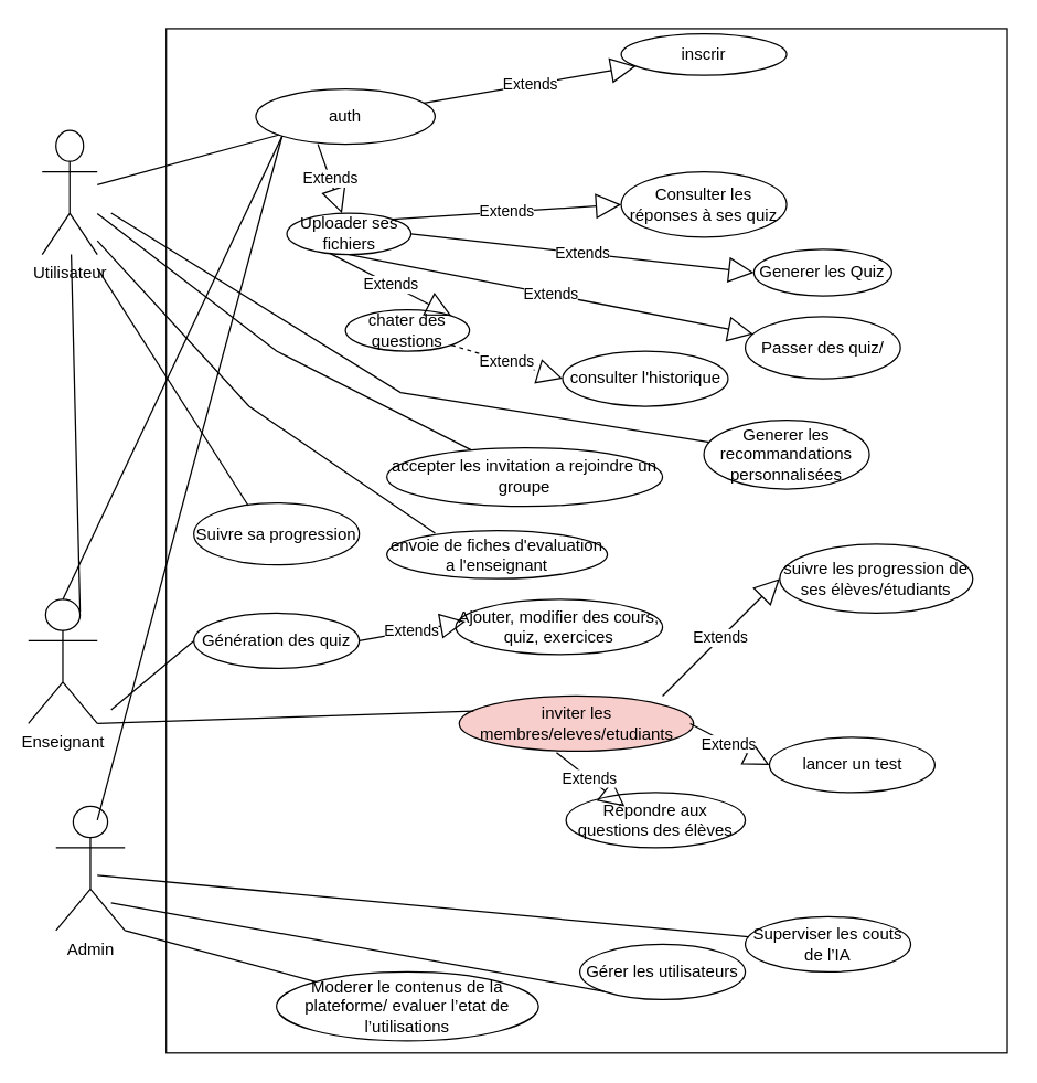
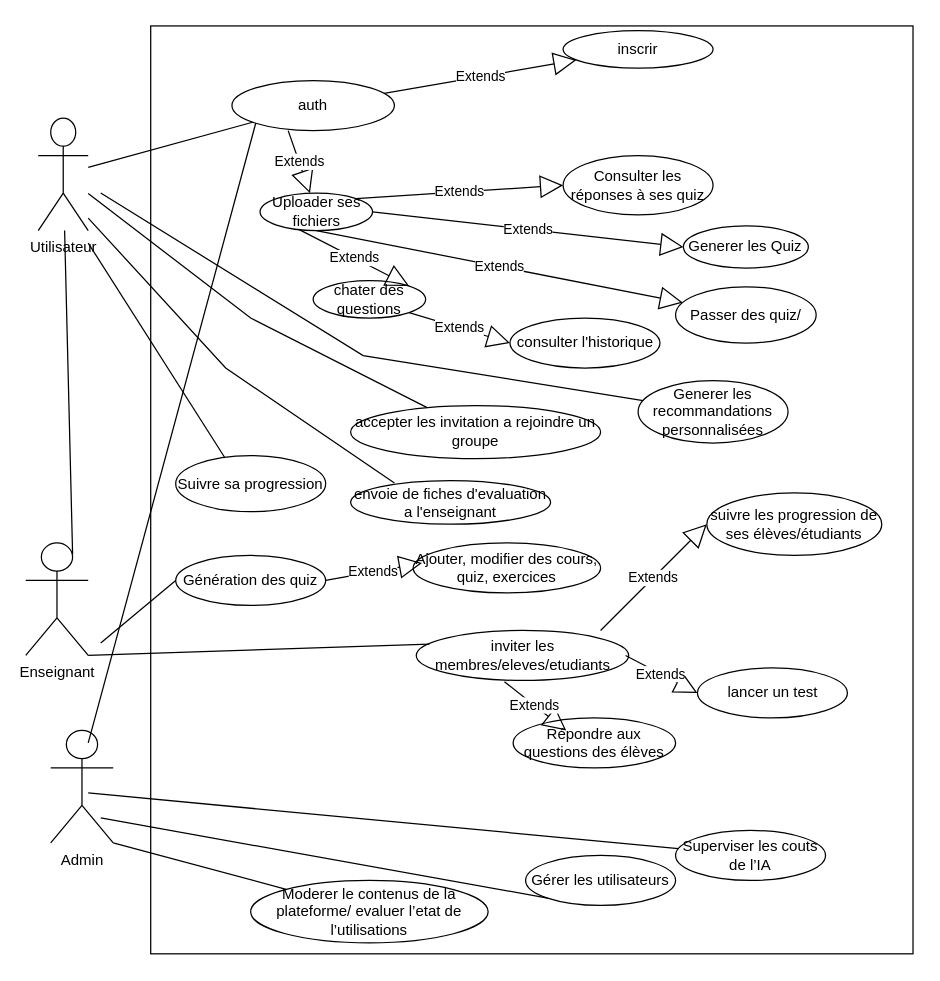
- <mxCell id="35" value="Extends" style="endArrow=block;endSize=16;endFill=0;html=1;rounded=0;entryX=0;entryY=0.5;entryDx=0;entryDy=0;exitX=1;exitY=1;exitDx=0;exitDy=0;dashed=1;" edge="1" parent="1" source="11" target="34"><mxGeometry width="160" relative="1" as="geometry"><mxPoint x="310" y="269" as="sourcePoint" /><mxPoint x="380" y="244" as="targetPoint" /></mxGeometry></mxCell>
+ <mxCell id="35" value="Extends" style="endArrow=block;endSize=16;endFill=0;html=1;rounded=0;entryX=0;entryY=0.5;entryDx=0;entryDy=0;exitX=1;exitY=1;exitDx=0;exitDy=0;" edge="1" parent="1" source="11" target="34"><mxGeometry width="160" relative="1" as="geometry"><mxPoint x="310" y="269" as="sourcePoint" /><mxPoint x="380" y="244" as="targetPoint" /></mxGeometry></mxCell>
- <mxCell id="36" value="" style="endArrow=none;html=1;rounded=0;entryX=0;entryY=1;entryDx=0;entryDy=0;exitX=0.5;exitY=0;exitDx=0;exitDy=0;exitPerimeter=0;" edge="1" parent="1" source="4" target="6"><mxGeometry width="50" height="50" relative="1" as="geometry"><mxPoint x="40" y="344" as="sourcePoint" /><mxPoint x="90" y="294" as="targetPoint" /></mxGeometry></mxCell>
- <mxCell id="22" value="inviter les membres/eleves/etudiants" style="ellipse;whiteSpace=wrap;html=1;fillColor=#f8cecc;" vertex="1" parent="1"><mxGeometry x="332.5" y="504" width="170" height="40" as="geometry" /></mxCell>
+ <mxCell id="22" value="inviter les membres/eleves/etudiants" style="ellipse;whiteSpace=wrap;html=1;" vertex="1" parent="1"><mxGeometry x="332.5" y="504" width="170" height="40" as="geometry" /></mxCell>
